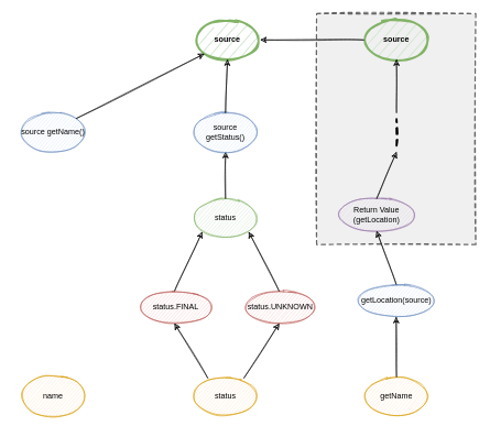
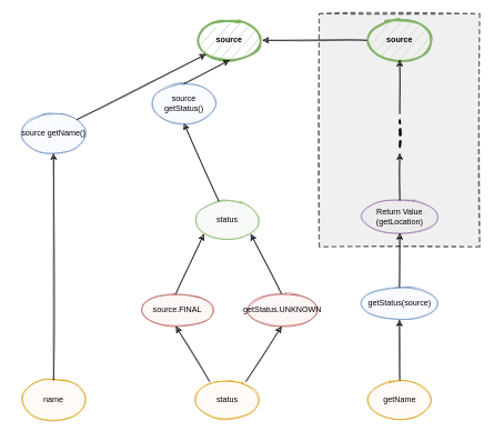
- <mxCell id="20" value="&lt;span&gt;source getStatus()&lt;/span&gt;" style="ellipse;whiteSpace=wrap;html=1;fillColor=#dae8fc;strokeColor=#6c8ebf;sketch=1;" vertex="1" parent="1"><mxGeometry x="291" y="170" width="100" height="60" as="geometry" /></mxCell>
+ <mxCell id="20" value="&lt;span&gt;source getStatus()&lt;/span&gt;" style="ellipse;whiteSpace=wrap;html=1;fillColor=#dae8fc;strokeColor=#6c8ebf;sketch=1;" vertex="1" parent="1"><mxGeometry x="226" y="125" width="100" height="60" as="geometry" /></mxCell>
- <mxCell id="22" value="Return Value (getLocation)" style="ellipse;whiteSpace=wrap;html=1;fillColor=#e1d5e7;strokeColor=#9673a6;sketch=1;" vertex="1" parent="1"><mxGeometry x="510" y="300" width="120" height="50" as="geometry" /></mxCell>
+ <mxCell id="22" value="Return Value (getLocation)" style="ellipse;whiteSpace=wrap;html=1;fillColor=#e1d5e7;strokeColor=#9673a6;sketch=1;" vertex="1" parent="1"><mxGeometry x="540" y="300" width="120" height="50" as="geometry" /></mxCell>
+ <mxCell id="11" value="" style="endArrow=classic;html=1;exitX=0.5;exitY=0;exitDx=0;exitDy=0;sketch=1;entryX=0.5;entryY=1;entryDx=0;entryDy=0;" parent="1" source="3" target="18" edge="1"><mxGeometry width="50" height="50" relative="1" as="geometry"><mxPoint x="100" y="430" as="sourcePoint" /><mxPoint x="160" y="310" as="targetPoint" /></mxGeometry></mxCell>
- <mxCell id="13" value="getLocation(source)" style="ellipse;whiteSpace=wrap;html=1;fillColor=#dae8fc;strokeColor=#6c8ebf;sketch=1;" parent="1" vertex="1"><mxGeometry x="539.5" y="430" width="120" height="50" as="geometry" /></mxCell>
+ <mxCell id="13" value="getStatus(source)" style="ellipse;whiteSpace=wrap;html=1;fillColor=#dae8fc;strokeColor=#6c8ebf;sketch=1;" parent="1" vertex="1"><mxGeometry x="539.5" y="430" width="120" height="50" as="geometry" /></mxCell>
- <mxCell id="6" value="status.FINAL" style="ellipse;whiteSpace=wrap;html=1;fillColor=#f8cecc;strokeColor=#b85450;sketch=1;" parent="1" vertex="1"><mxGeometry x="209" y="440" width="114" height="50" as="geometry" /></mxCell>
+ <mxCell id="6" value="source.FINAL" style="ellipse;whiteSpace=wrap;html=1;fillColor=#f8cecc;strokeColor=#b85450;sketch=1;" parent="1" vertex="1"><mxGeometry x="209" y="440" width="114" height="50" as="geometry" /></mxCell>
- <mxCell id="7" value="status.UNKNOWN" style="ellipse;whiteSpace=wrap;html=1;fillColor=#f8cecc;strokeColor=#b85450;sketch=1;" parent="1" vertex="1"><mxGeometry x="369" y="440" width="110" height="50" as="geometry" /></mxCell>
+ <mxCell id="7" value="getStatus.UNKNOWN" style="ellipse;whiteSpace=wrap;html=1;fillColor=#f8cecc;strokeColor=#b85450;sketch=1;" parent="1" vertex="1"><mxGeometry x="369" y="440" width="110" height="50" as="geometry" /></mxCell>
